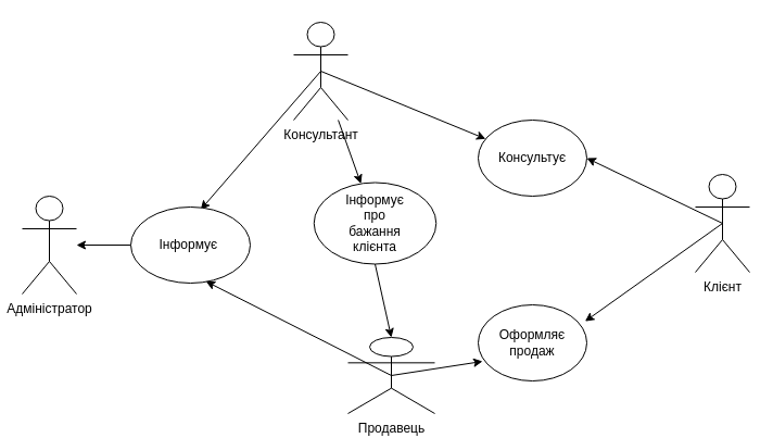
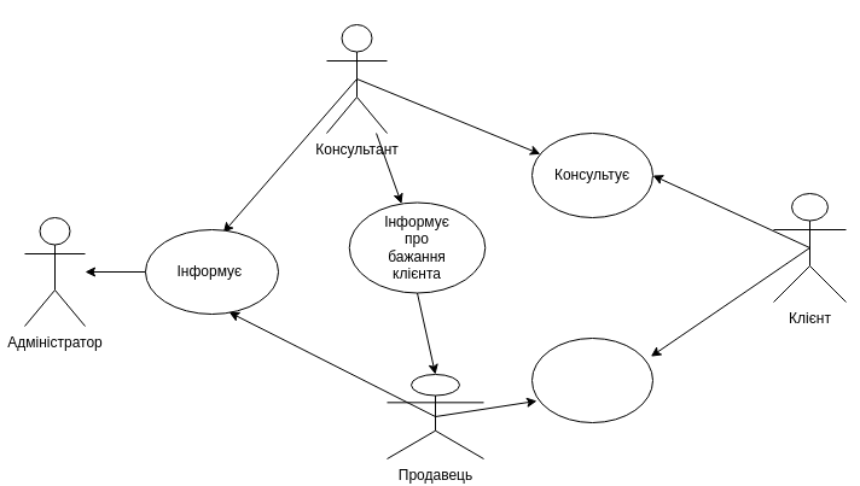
- <mxCell id="12" value="Клієнт" style="shape=umlActor;verticalLabelPosition=bottom;verticalAlign=top;html=1;outlineConnect=0;" vertex="1" parent="1"><mxGeometry x="640" y="160" width="50" height="90" as="geometry" /></mxCell>
+ <mxCell id="12" value="Клієнт" style="shape=umlActor;verticalLabelPosition=bottom;verticalAlign=top;html=1;outlineConnect=0;" vertex="1" parent="1"><mxGeometry x="640" y="160" width="60" height="90" as="geometry" /></mxCell>
- <mxCell id="18" value="Оформляє&lt;br&gt;продаж" style="text;html=1;strokeColor=none;fillColor=none;align=center;verticalAlign=middle;whiteSpace=wrap;rounded=0;" vertex="1" parent="1"><mxGeometry x="460" y="300" width="60" height="30" as="geometry" /></mxCell>
